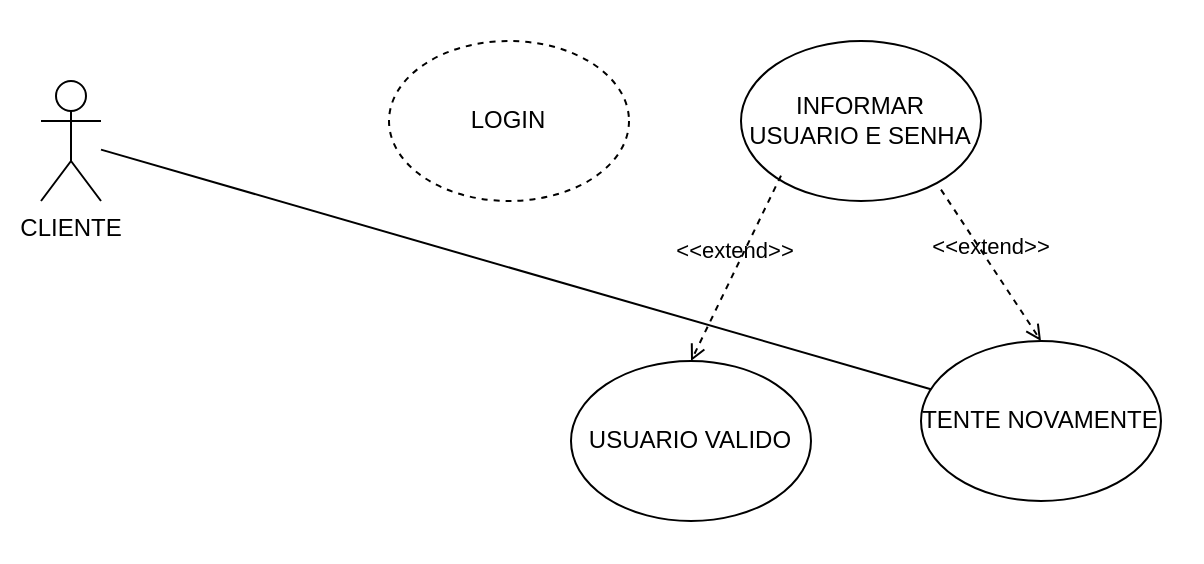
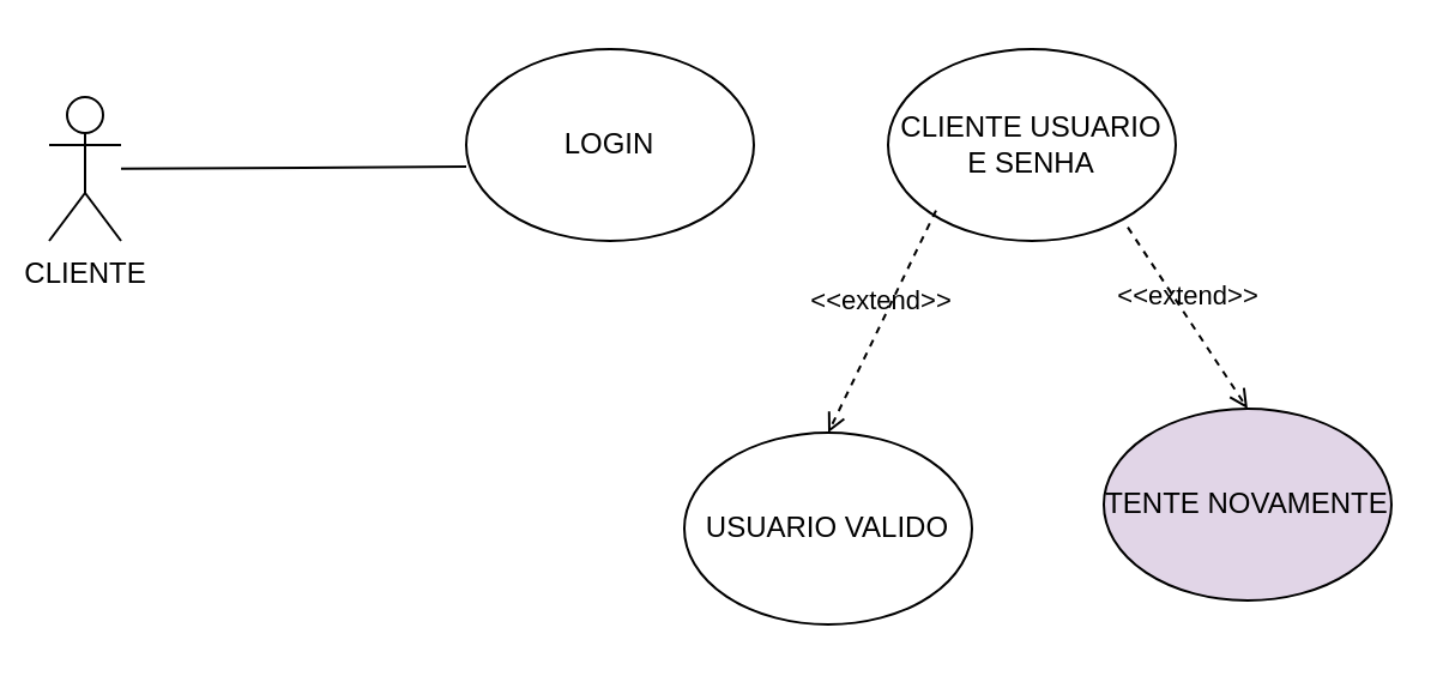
- <mxCell id="3" value="LOGIN" style="ellipse;whiteSpace=wrap;html=1;dashed=1;" vertex="1" parent="1"><mxGeometry x="194" y="20" width="120" height="80" as="geometry" /></mxCell>
+ <mxCell id="3" value="LOGIN" style="ellipse;whiteSpace=wrap;html=1;" vertex="1" parent="1"><mxGeometry x="194" y="20" width="120" height="80" as="geometry" /></mxCell>
- <mxCell id="4" value="INFORMAR USUARIO E SENHA" style="ellipse;whiteSpace=wrap;html=1;" vertex="1" parent="1"><mxGeometry x="370" y="20" width="120" height="80" as="geometry" /></mxCell>
+ <mxCell id="4" value="CLIENTE USUARIO E SENHA" style="ellipse;whiteSpace=wrap;html=1;" vertex="1" parent="1"><mxGeometry x="370" y="20" width="120" height="80" as="geometry" /></mxCell>
- <mxCell id="7" value="" style="endArrow=none;html=1;rounded=0;" edge="1" parent="1" source="2" target="6"><mxGeometry width="50" height="50" relative="1" as="geometry"><mxPoint x="70" y="70" as="sourcePoint" /><mxPoint x="120" y="20" as="targetPoint" /></mxGeometry></mxCell>
+ <mxCell id="7" value="" style="endArrow=none;html=1;rounded=0;entryX=0;entryY=0.613;entryDx=0;entryDy=0;entryPerimeter=0;" edge="1" parent="1" source="2" target="3"><mxGeometry width="50" height="50" relative="1" as="geometry"><mxPoint x="70" y="70" as="sourcePoint" /><mxPoint x="120" y="20" as="targetPoint" /></mxGeometry></mxCell>
- <mxCell id="6" value="TENTE NOVAMENTE" style="ellipse;whiteSpace=wrap;html=1;" vertex="1" parent="1"><mxGeometry x="460" y="170" width="120" height="80" as="geometry" /></mxCell>
+ <mxCell id="6" value="TENTE NOVAMENTE" style="ellipse;whiteSpace=wrap;html=1;fillColor=#e1d5e7;" vertex="1" parent="1"><mxGeometry x="460" y="170" width="120" height="80" as="geometry" /></mxCell>
